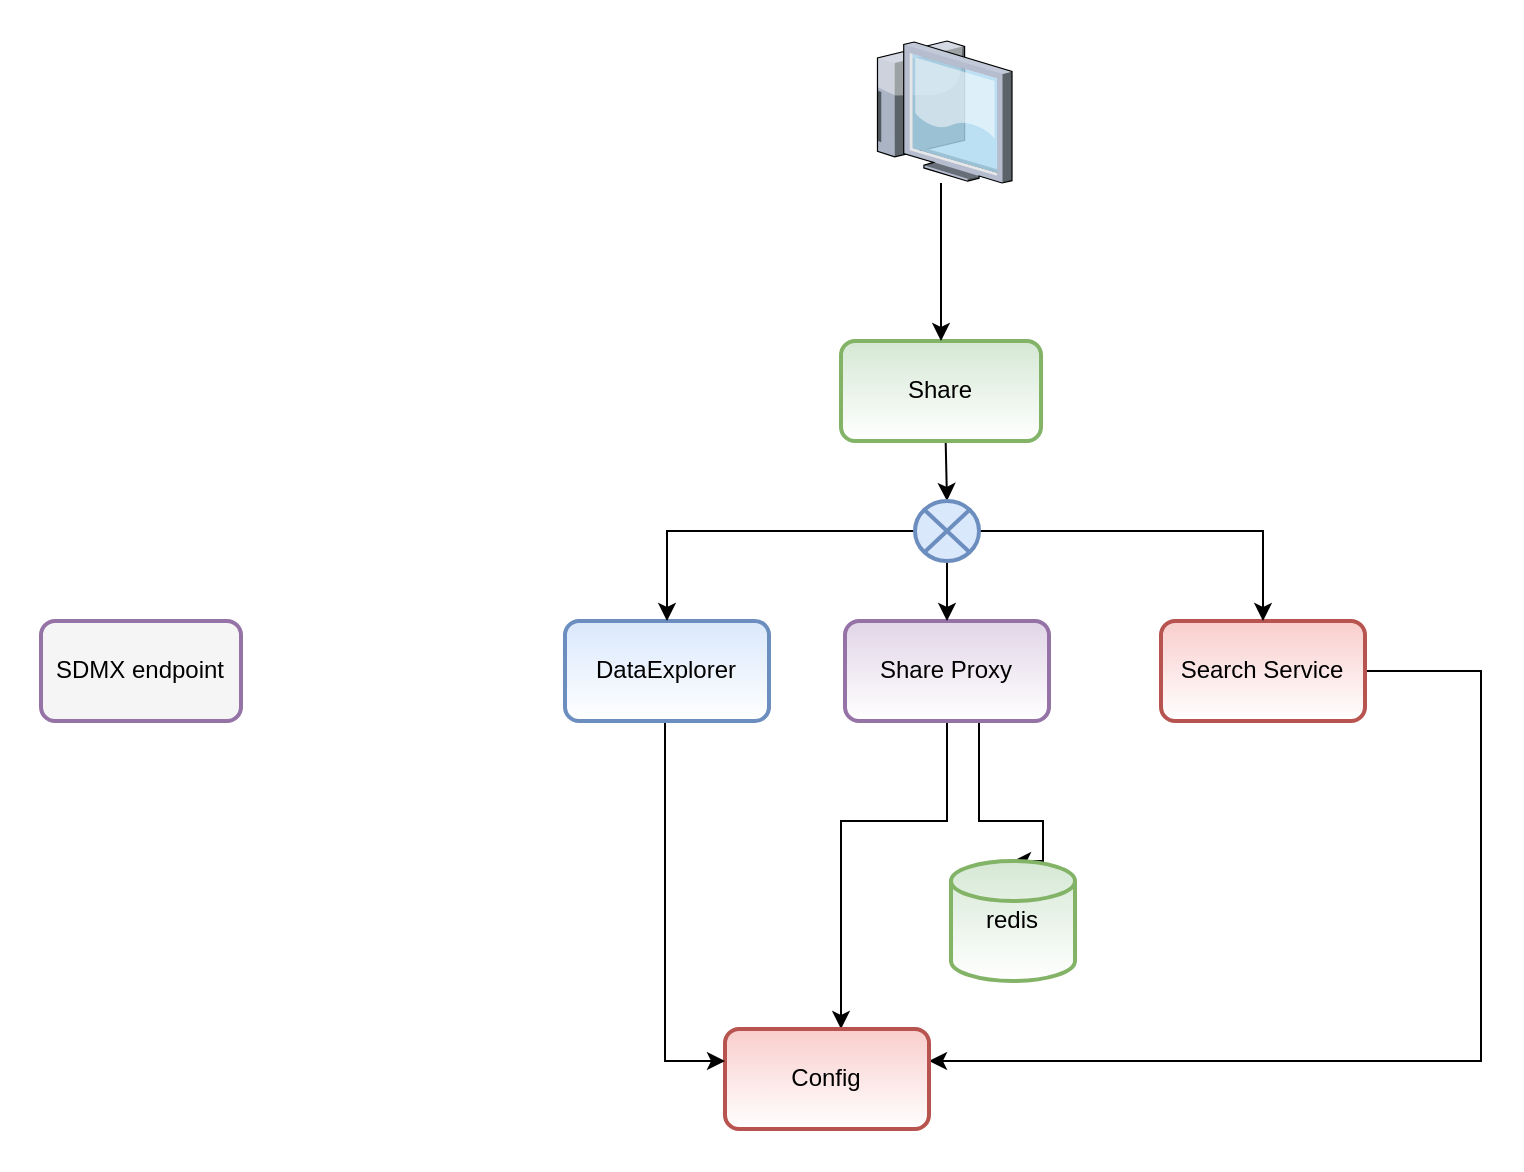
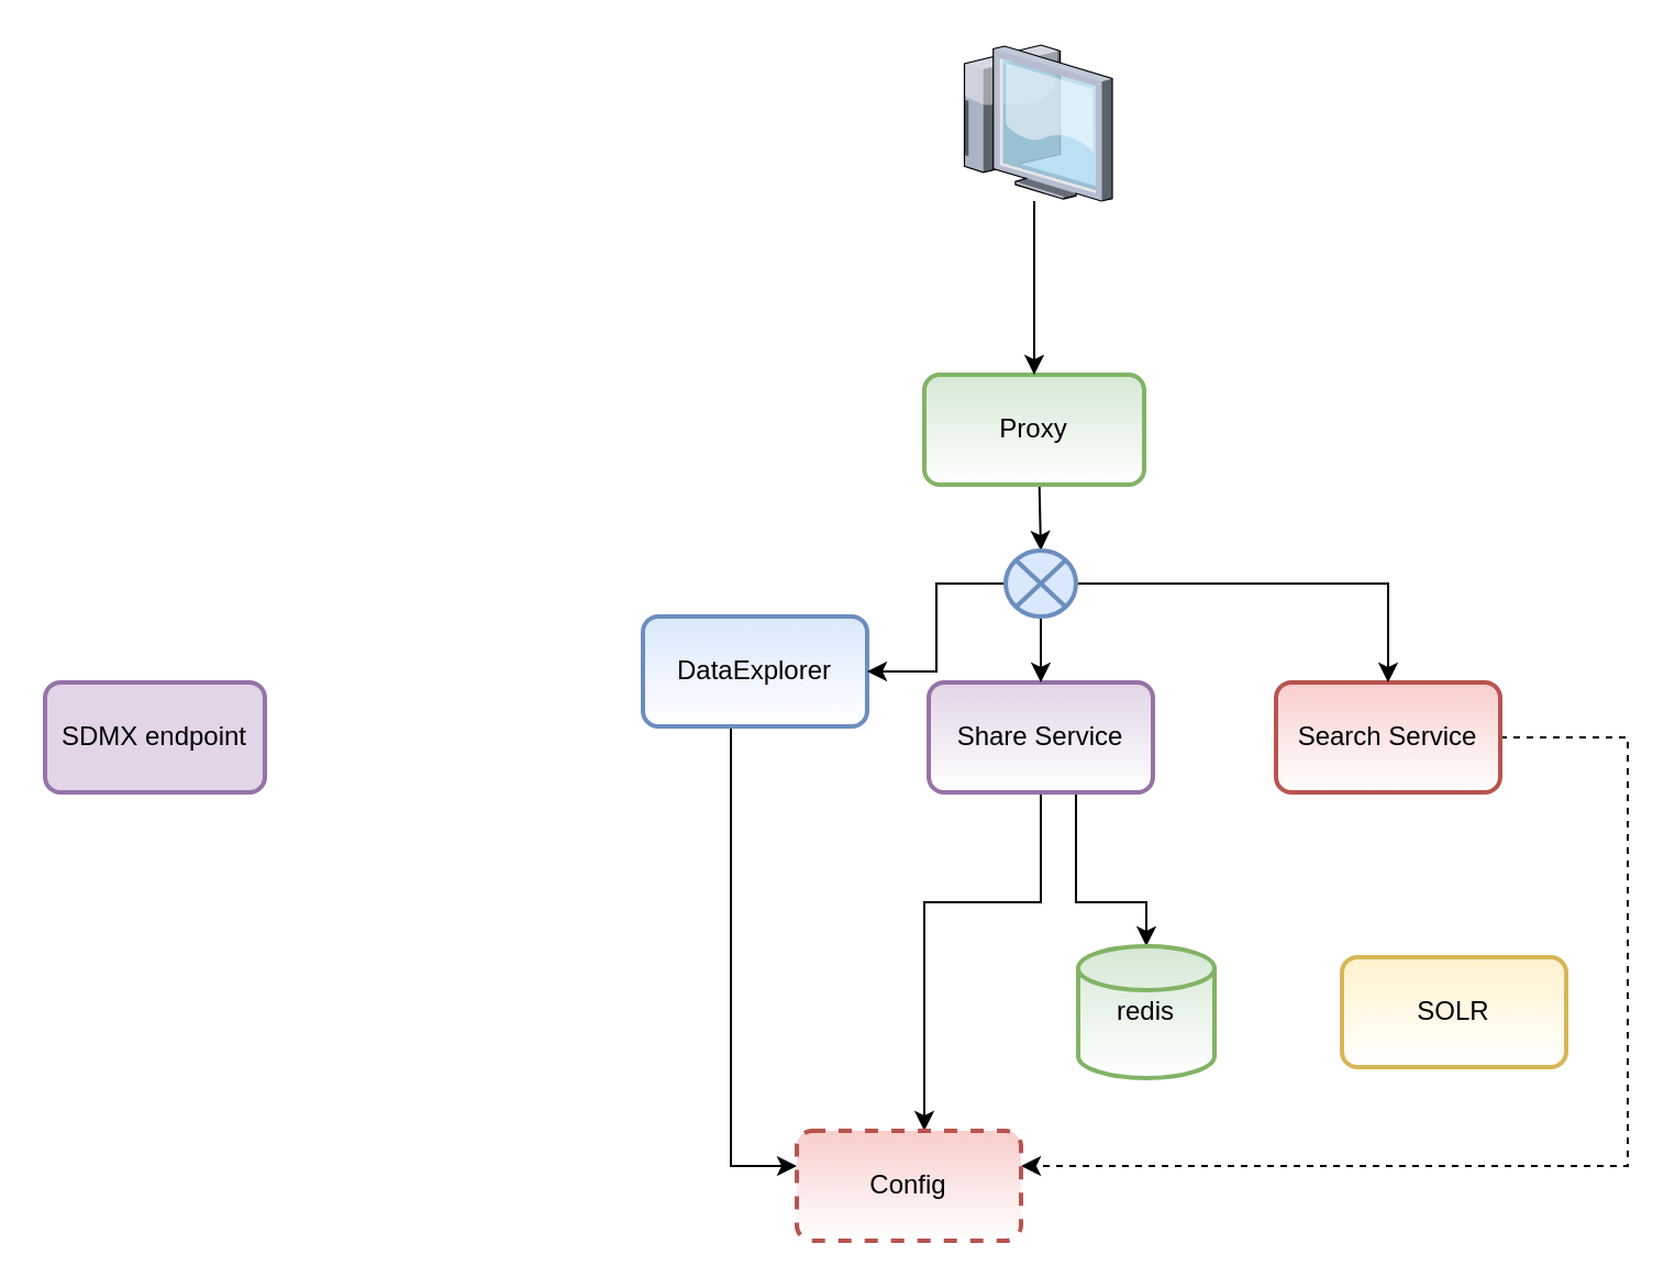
- <mxCell id="3" value="Share&lt;br&gt;" style="rounded=1;whiteSpace=wrap;html=1;absoluteArcSize=1;arcSize=14;strokeWidth=2;fillColor=#d5e8d4;strokeColor=#82b366;gradientColor=#ffffff;" vertex="1" parent="1"><mxGeometry x="420" y="170" width="100" height="50" as="geometry" /></mxCell>
+ <mxCell id="3" value="Proxy&lt;br&gt;" style="rounded=1;whiteSpace=wrap;html=1;absoluteArcSize=1;arcSize=14;strokeWidth=2;fillColor=#d5e8d4;strokeColor=#82b366;gradientColor=#ffffff;" vertex="1" parent="1"><mxGeometry x="420" y="170" width="100" height="50" as="geometry" /></mxCell>
- <mxCell id="4" value="SDMX endpoint&lt;br&gt;" style="rounded=1;whiteSpace=wrap;html=1;absoluteArcSize=1;arcSize=14;strokeWidth=2;fillColor=#f5f5f5;strokeColor=#9673a6;" vertex="1" parent="1"><mxGeometry x="20" y="310" width="100" height="50" as="geometry" /></mxCell>
+ <mxCell id="4" value="SDMX endpoint&lt;br&gt;" style="rounded=1;whiteSpace=wrap;html=1;absoluteArcSize=1;arcSize=14;strokeWidth=2;fillColor=#e1d5e7;strokeColor=#9673a6;" vertex="1" parent="1"><mxGeometry x="20" y="310" width="100" height="50" as="geometry" /></mxCell>
- <mxCell id="12" value="DataExplorer&lt;br&gt;" style="rounded=1;whiteSpace=wrap;html=1;absoluteArcSize=1;arcSize=14;strokeWidth=2;fillColor=#dae8fc;strokeColor=#6c8ebf;gradientColor=#ffffff;" vertex="1" parent="1"><mxGeometry x="282" y="310" width="102" height="50" as="geometry" /></mxCell>
+ <mxCell id="12" value="DataExplorer&lt;br&gt;" style="rounded=1;whiteSpace=wrap;html=1;absoluteArcSize=1;arcSize=14;strokeWidth=2;fillColor=#dae8fc;strokeColor=#6c8ebf;gradientColor=#ffffff;" vertex="1" parent="1"><mxGeometry x="292" y="280" width="102" height="50" as="geometry" /></mxCell>
- <mxCell id="9" value="Share Proxy&lt;br&gt;" style="rounded=1;whiteSpace=wrap;html=1;absoluteArcSize=1;arcSize=14;strokeWidth=2;fillColor=#e1d5e7;strokeColor=#9673a6;gradientColor=#ffffff;" vertex="1" parent="1"><mxGeometry x="422" y="310" width="102" height="50" as="geometry" /></mxCell>
+ <mxCell id="9" value="Share Service&lt;br&gt;" style="rounded=1;whiteSpace=wrap;html=1;absoluteArcSize=1;arcSize=14;strokeWidth=2;fillColor=#e1d5e7;strokeColor=#9673a6;gradientColor=#ffffff;" vertex="1" parent="1"><mxGeometry x="422" y="310" width="102" height="50" as="geometry" /></mxCell>
- <mxCell id="17" value="redis&lt;br&gt;" style="strokeWidth=2;html=1;shape=mxgraph.flowchart.database;whiteSpace=wrap;fillColor=#d5e8d4;strokeColor=#82b366;gradientColor=#ffffff;" vertex="1" parent="1"><mxGeometry x="475" y="430" width="62" height="60" as="geometry" /></mxCell>
+ <mxCell id="17" value="redis&lt;br&gt;" style="strokeWidth=2;html=1;shape=mxgraph.flowchart.database;whiteSpace=wrap;fillColor=#d5e8d4;strokeColor=#82b366;gradientColor=#ffffff;" vertex="1" parent="1"><mxGeometry x="490" y="430" width="62" height="60" as="geometry" /></mxCell>
+ <mxCell id="18" value="SOLR&lt;br&gt;" style="rounded=1;whiteSpace=wrap;html=1;absoluteArcSize=1;arcSize=14;strokeWidth=2;fillColor=#fff2cc;strokeColor=#d6b656;gradientColor=#ffffff;" vertex="1" parent="1"><mxGeometry x="610" y="435" width="102" height="50" as="geometry" /></mxCell>
- <mxCell id="5" value="" style="edgeStyle=orthogonalEdgeStyle;rounded=0;orthogonalLoop=1;jettySize=auto;html=1;" edge="1" parent="1" source="6" target="10"><mxGeometry relative="1" as="geometry"><Array as="points"><mxPoint x="740" y="335" /><mxPoint x="740" y="530" /></Array></mxGeometry></mxCell>
+ <mxCell id="5" value="" style="edgeStyle=orthogonalEdgeStyle;rounded=0;orthogonalLoop=1;jettySize=auto;html=1;dashed=1;" edge="1" parent="1" source="6" target="10"><mxGeometry relative="1" as="geometry"><Array as="points"><mxPoint x="740" y="335" /><mxPoint x="740" y="530" /></Array></mxGeometry></mxCell>
- <mxCell id="10" value="Config&lt;br&gt;" style="rounded=1;whiteSpace=wrap;html=1;absoluteArcSize=1;arcSize=14;strokeWidth=2;fillColor=#f8cecc;strokeColor=#b85450;gradientColor=#ffffff;" vertex="1" parent="1"><mxGeometry x="362" y="514" width="102" height="50" as="geometry" /></mxCell>
+ <mxCell id="10" value="Config&lt;br&gt;" style="rounded=1;whiteSpace=wrap;html=1;absoluteArcSize=1;arcSize=14;strokeWidth=2;fillColor=#f8cecc;strokeColor=#b85450;gradientColor=#ffffff;dashed=1;" vertex="1" parent="1"><mxGeometry x="362" y="514" width="102" height="50" as="geometry" /></mxCell>
